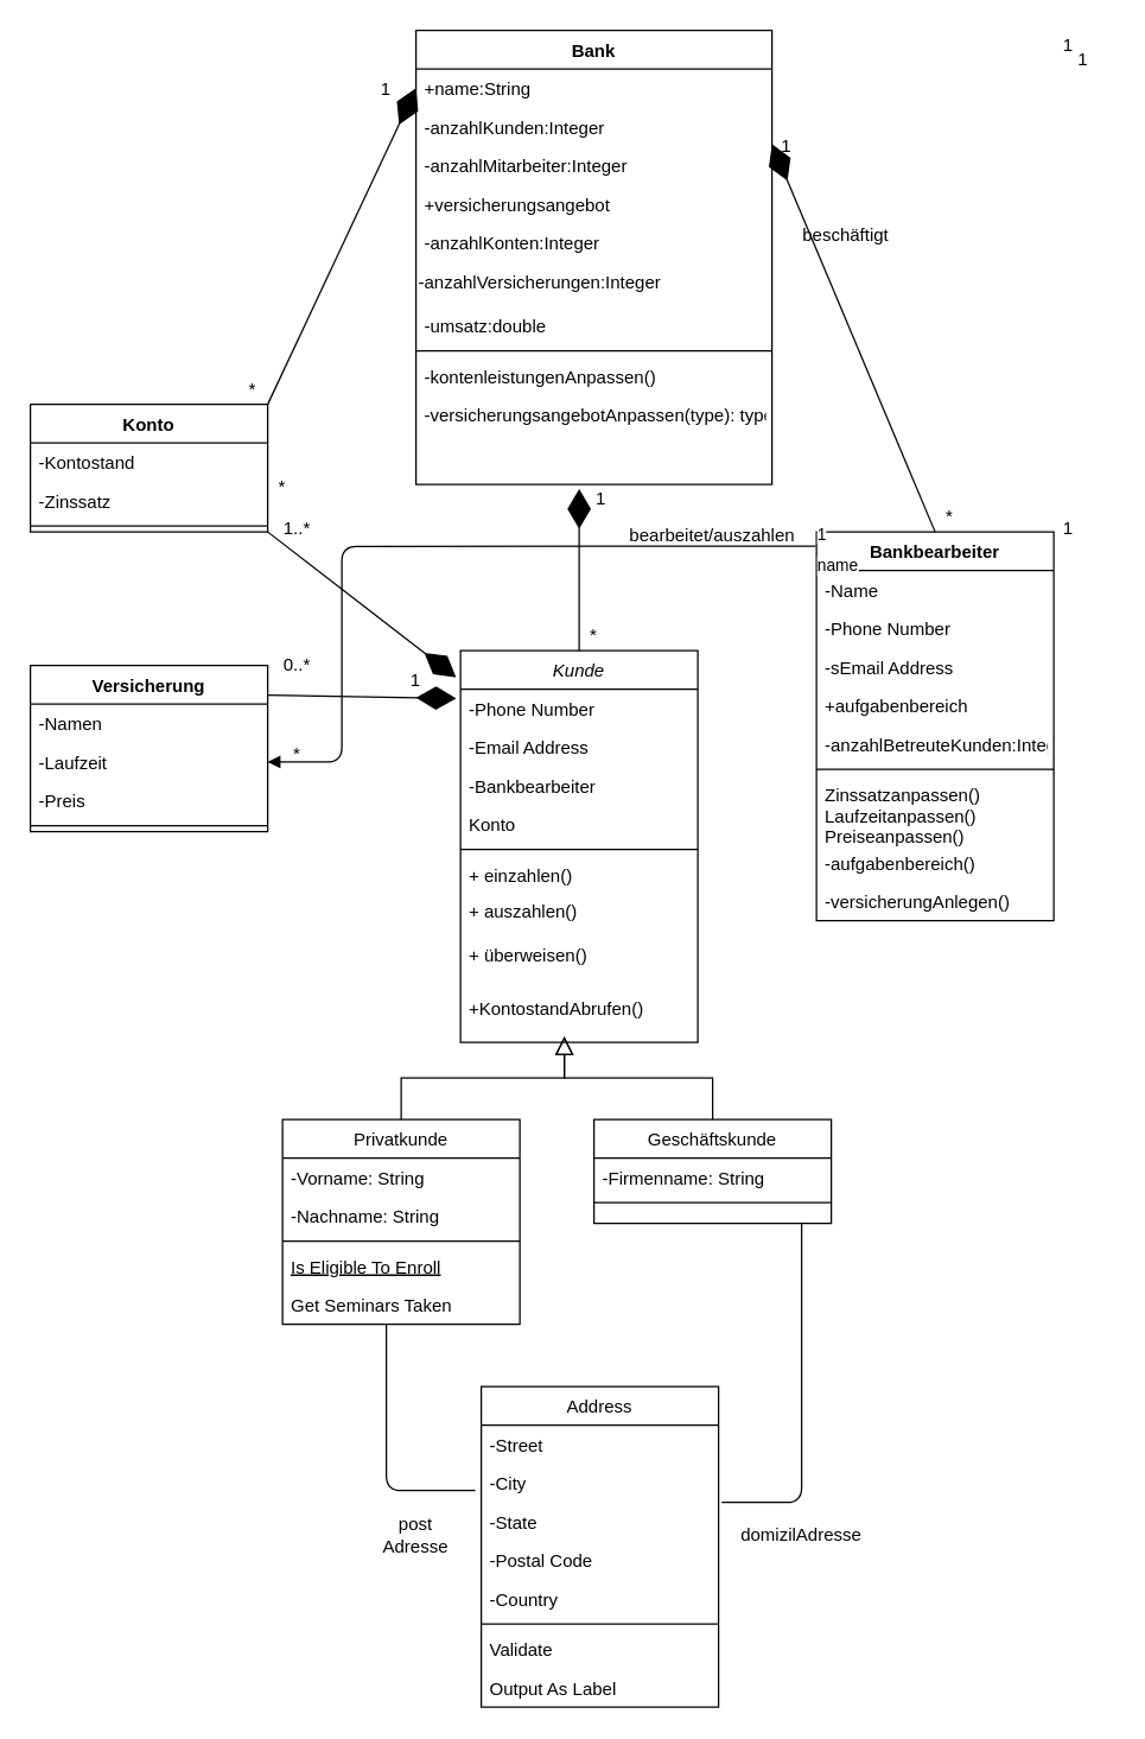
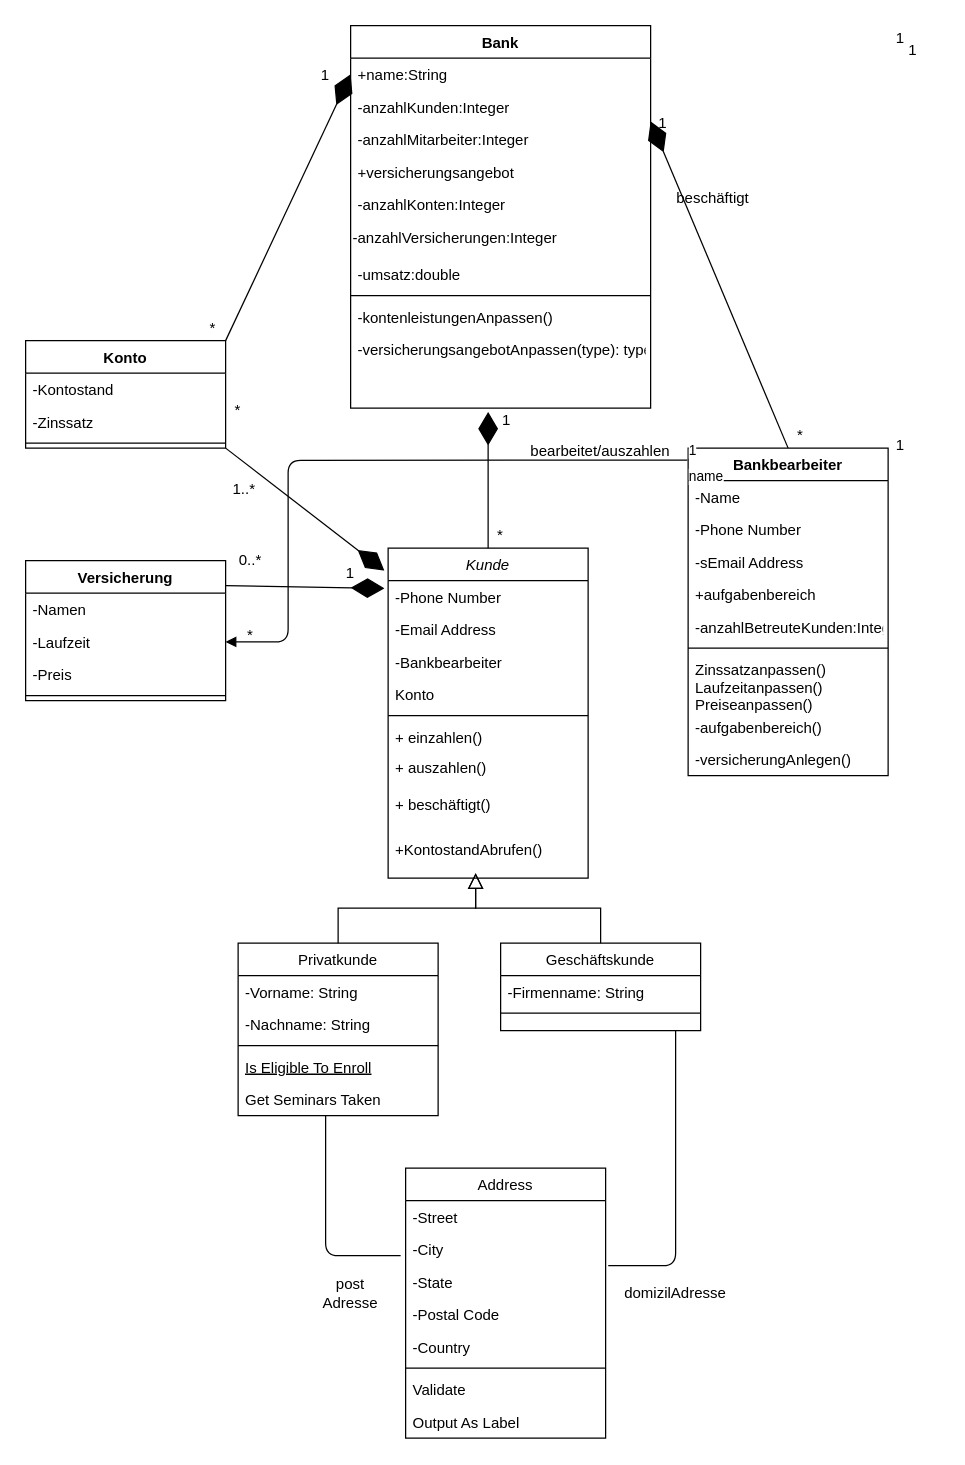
- <mxCell id="75" value="1..*" style="text;html=1;strokeColor=none;fillColor=none;align=center;verticalAlign=middle;whiteSpace=wrap;rounded=0;" vertex="1" parent="1"><mxGeometry x="180" y="346" width="40" height="20" as="geometry" /></mxCell>
+ <mxCell id="75" value="1..*" style="text;html=1;strokeColor=none;fillColor=none;align=center;verticalAlign=middle;whiteSpace=wrap;rounded=0;" vertex="1" parent="1"><mxGeometry x="175" y="381" width="40" height="20" as="geometry" /></mxCell>
- <mxCell id="11" value="+ überweisen()" style="text;strokeColor=none;fillColor=none;align=left;verticalAlign=top;spacingLeft=4;spacingRight=4;overflow=hidden;rotatable=0;points=[[0,0.5],[1,0.5]];portConstraint=eastwest;" vertex="1" parent="2"><mxGeometry y="192" width="160" height="36" as="geometry" /></mxCell>
+ <mxCell id="11" value="+ beschäftigt()" style="text;strokeColor=none;fillColor=none;align=left;verticalAlign=top;spacingLeft=4;spacingRight=4;overflow=hidden;rotatable=0;points=[[0,0.5],[1,0.5]];portConstraint=eastwest;" vertex="1" parent="2"><mxGeometry y="192" width="160" height="36" as="geometry" /></mxCell>
